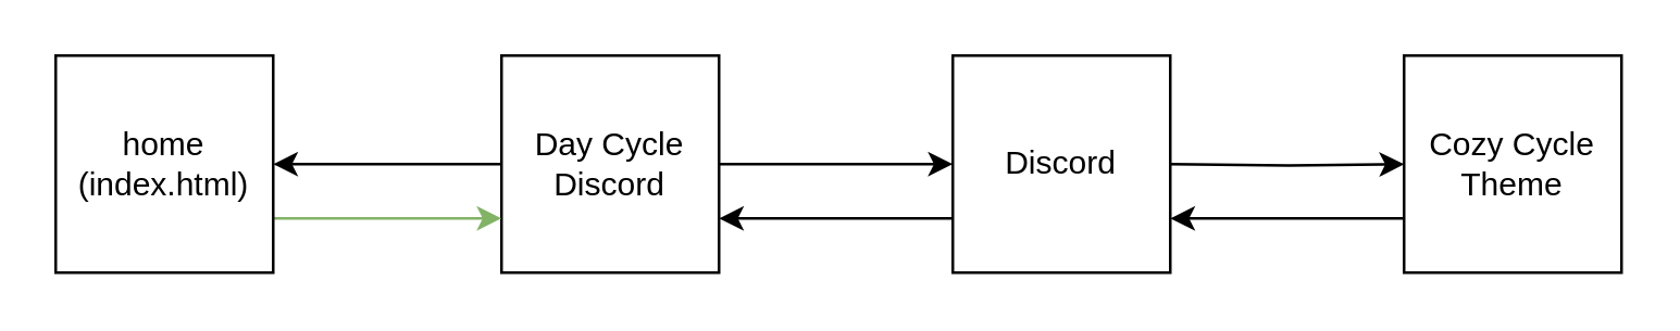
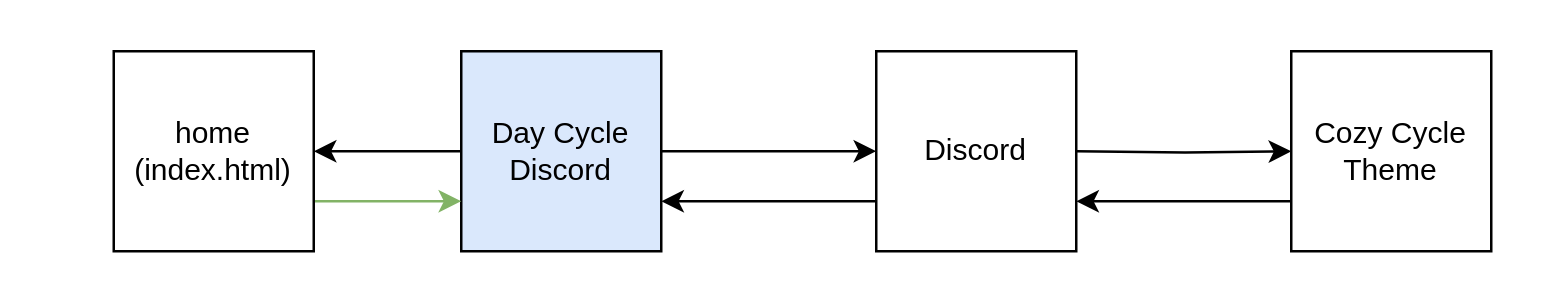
- <mxCell id="8" value="home&lt;br&gt;(index.html)" style="whiteSpace=wrap;html=1;aspect=fixed;" vertex="1" parent="1"><mxGeometry x="20" y="20" width="80" height="80" as="geometry" /></mxCell>
+ <mxCell id="8" value="home&lt;br&gt;(index.html)" style="whiteSpace=wrap;html=1;aspect=fixed;" vertex="1" parent="1"><mxGeometry x="45" y="20" width="80" height="80" as="geometry" /></mxCell>
- <mxCell id="4" value="Day Cycle&lt;br&gt;Discord" style="whiteSpace=wrap;html=1;aspect=fixed;" vertex="1" parent="1"><mxGeometry x="184" y="20" width="80" height="80" as="geometry" /></mxCell>
+ <mxCell id="4" value="Day Cycle&lt;br&gt;Discord" style="whiteSpace=wrap;html=1;aspect=fixed;fillColor=#dae8fc;" vertex="1" parent="1"><mxGeometry x="184" y="20" width="80" height="80" as="geometry" /></mxCell>
